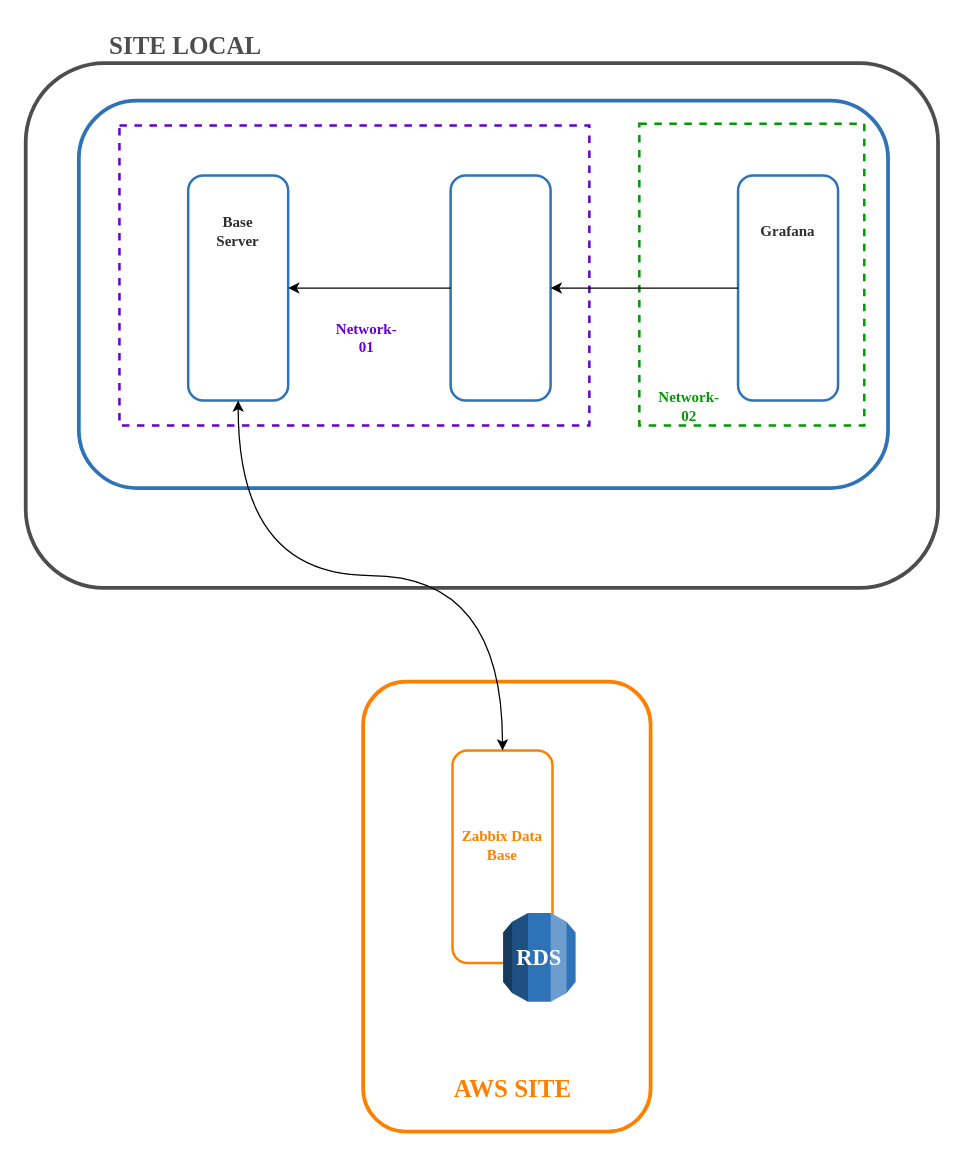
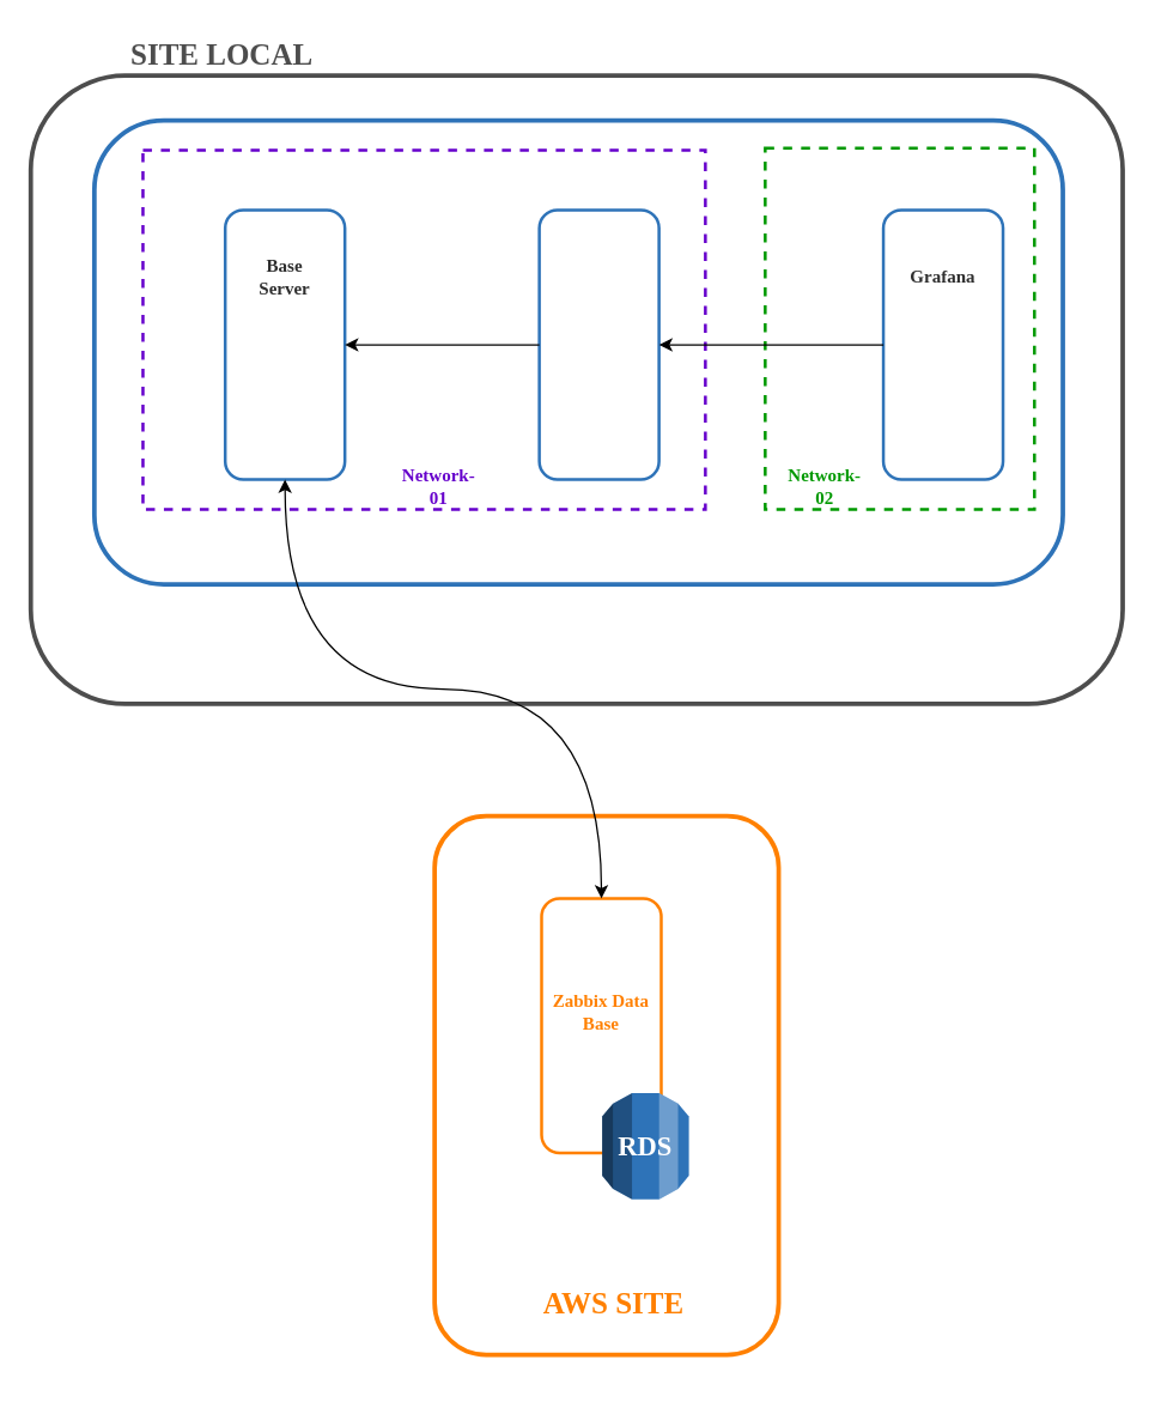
- <mxCell id="32" value="&lt;font color=&quot;#6600cc&quot; face=&quot;Rubik&quot;&gt;&lt;b&gt;Network-01&lt;/b&gt;&lt;/font&gt;" style="text;html=1;strokeColor=none;fillColor=none;align=center;verticalAlign=middle;whiteSpace=wrap;rounded=0;" parent="1" vertex="1"><mxGeometry x="262.5" y="255" width="60" height="30" as="geometry" /></mxCell>
+ <mxCell id="32" value="&lt;font color=&quot;#6600cc&quot; face=&quot;Rubik&quot;&gt;&lt;b&gt;Network-01&lt;/b&gt;&lt;/font&gt;" style="text;html=1;strokeColor=none;fillColor=none;align=center;verticalAlign=middle;whiteSpace=wrap;rounded=0;" parent="1" vertex="1"><mxGeometry x="262.5" y="310" width="60" height="30" as="geometry" /></mxCell>
